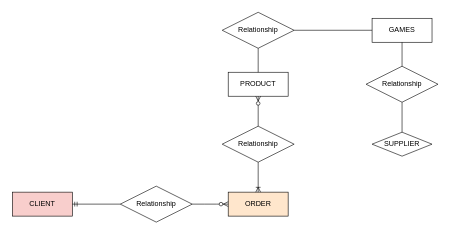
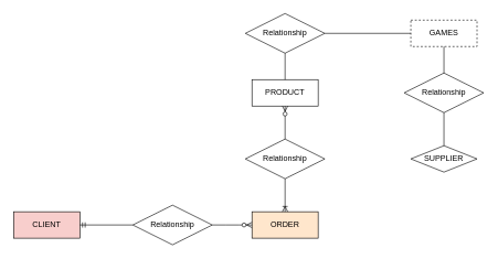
- <mxCell id="6" value="GAMES" style="rounded=0;arcSize=10;whiteSpace=wrap;html=1;align=center;" vertex="1" parent="1"><mxGeometry x="620" y="30" width="100" height="40" as="geometry" /></mxCell>
+ <mxCell id="6" value="GAMES" style="rounded=0;arcSize=10;whiteSpace=wrap;html=1;align=center;dashed=1;" vertex="1" parent="1"><mxGeometry x="620" y="30" width="100" height="40" as="geometry" /></mxCell>
